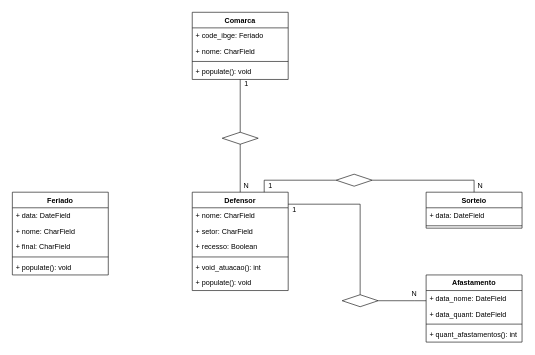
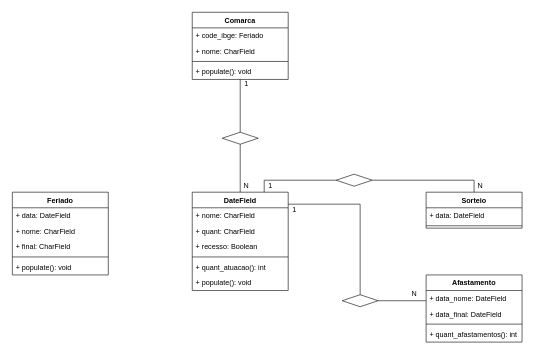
- <mxCell id="7" value="Defensor" style="swimlane;fontStyle=1;align=center;verticalAlign=top;childLayout=stackLayout;horizontal=1;startSize=26;horizontalStack=0;resizeParent=1;resizeParentMax=0;resizeLast=0;collapsible=1;marginBottom=0;" vertex="1" parent="1"><mxGeometry x="320" y="320" width="160" height="164" as="geometry" /></mxCell>
+ <mxCell id="7" value="DateField" style="swimlane;fontStyle=1;align=center;verticalAlign=top;childLayout=stackLayout;horizontal=1;startSize=26;horizontalStack=0;resizeParent=1;resizeParentMax=0;resizeLast=0;collapsible=1;marginBottom=0;" vertex="1" parent="1"><mxGeometry x="320" y="320" width="160" height="164" as="geometry" /></mxCell>
- <mxCell id="9" value="+ setor: CharField" style="text;strokeColor=none;fillColor=none;align=left;verticalAlign=top;spacingLeft=4;spacingRight=4;overflow=hidden;rotatable=0;points=[[0,0.5],[1,0.5]];portConstraint=eastwest;" vertex="1" parent="7"><mxGeometry y="52" width="160" height="26" as="geometry" /></mxCell>
+ <mxCell id="9" value="+ quant: CharField" style="text;strokeColor=none;fillColor=none;align=left;verticalAlign=top;spacingLeft=4;spacingRight=4;overflow=hidden;rotatable=0;points=[[0,0.5],[1,0.5]];portConstraint=eastwest;" vertex="1" parent="7"><mxGeometry y="52" width="160" height="26" as="geometry" /></mxCell>
- <mxCell id="12" value="+ void_atuacao(): int" style="text;strokeColor=none;fillColor=none;align=left;verticalAlign=top;spacingLeft=4;spacingRight=4;overflow=hidden;rotatable=0;points=[[0,0.5],[1,0.5]];portConstraint=eastwest;" vertex="1" parent="7"><mxGeometry y="112" width="160" height="26" as="geometry" /></mxCell>
+ <mxCell id="12" value="+ quant_atuacao(): int" style="text;strokeColor=none;fillColor=none;align=left;verticalAlign=top;spacingLeft=4;spacingRight=4;overflow=hidden;rotatable=0;points=[[0,0.5],[1,0.5]];portConstraint=eastwest;" vertex="1" parent="7"><mxGeometry y="112" width="160" height="26" as="geometry" /></mxCell>
- <mxCell id="31" value="+ data_quant: DateField" style="text;strokeColor=none;fillColor=none;align=left;verticalAlign=top;spacingLeft=4;spacingRight=4;overflow=hidden;rotatable=0;points=[[0,0.5],[1,0.5]];portConstraint=eastwest;" vertex="1" parent="29"><mxGeometry y="52" width="160" height="26" as="geometry" /></mxCell>
+ <mxCell id="31" value="+ data_final: DateField" style="text;strokeColor=none;fillColor=none;align=left;verticalAlign=top;spacingLeft=4;spacingRight=4;overflow=hidden;rotatable=0;points=[[0,0.5],[1,0.5]];portConstraint=eastwest;" vertex="1" parent="29"><mxGeometry y="52" width="160" height="26" as="geometry" /></mxCell>
